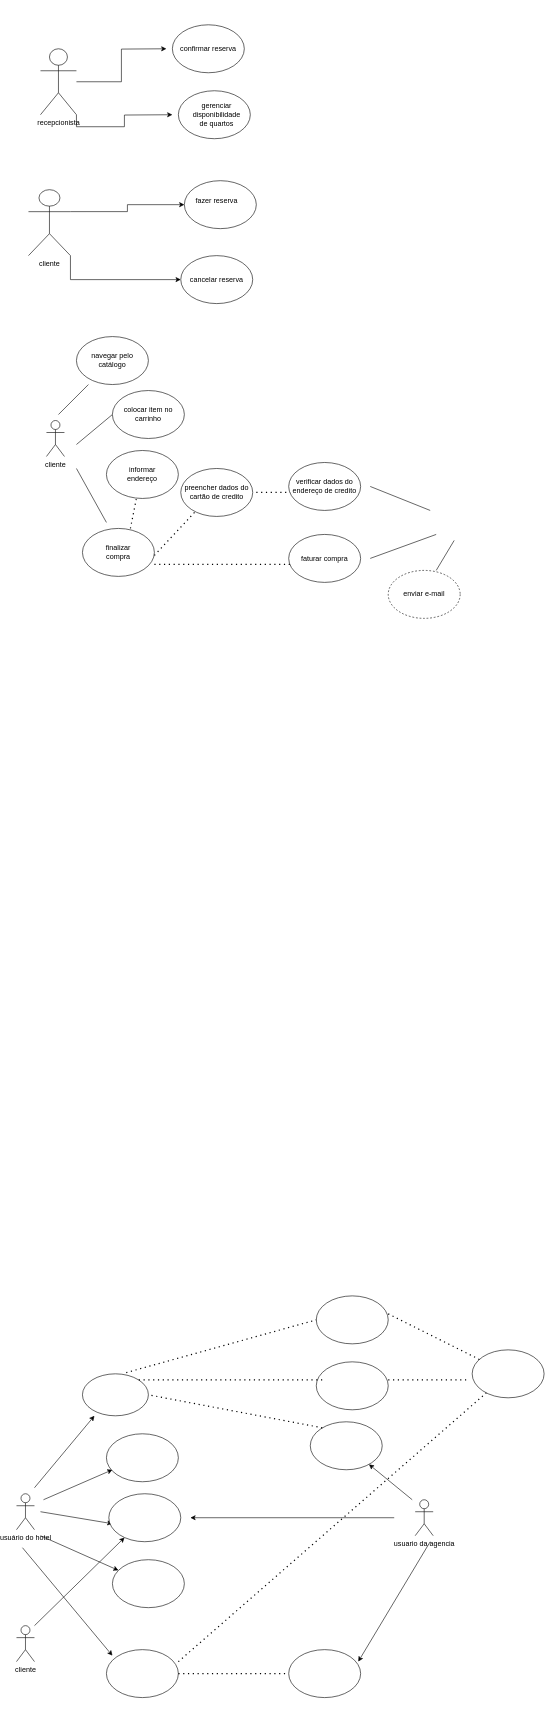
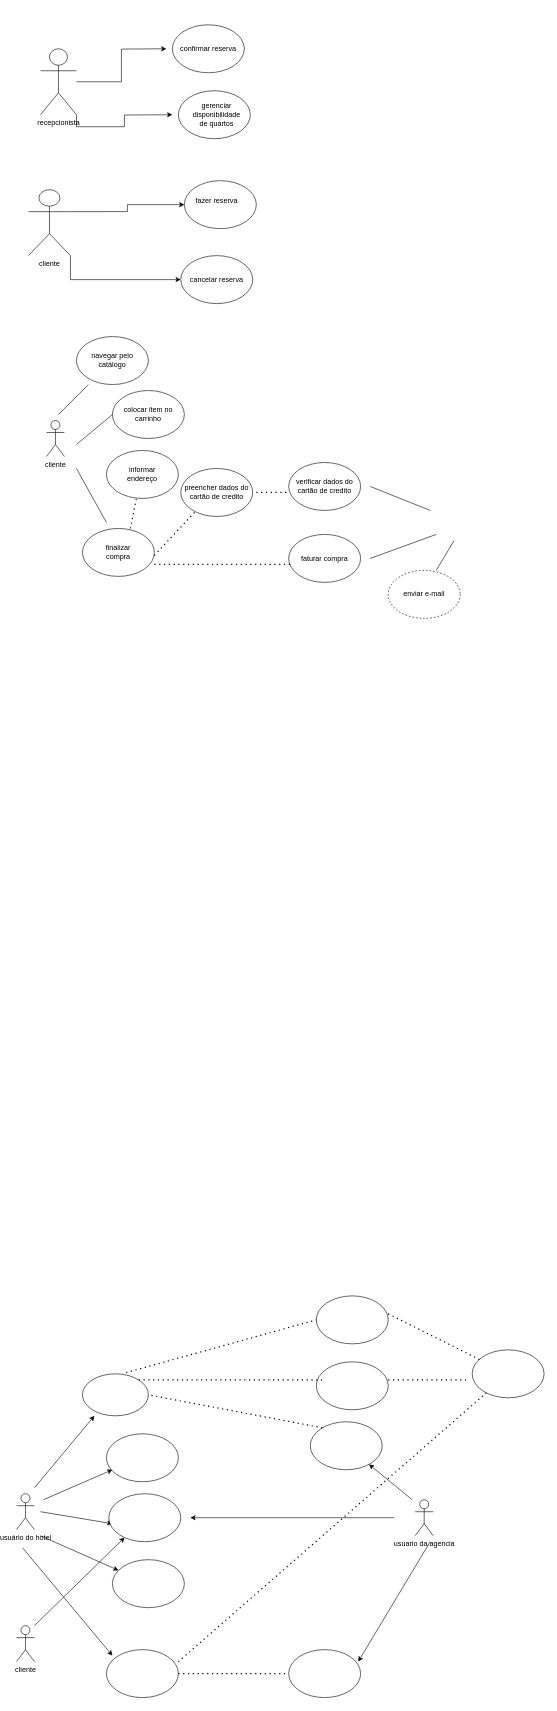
- <mxCell id="29" value="&lt;font style=&quot;vertical-align: inherit;&quot;&gt;&lt;font style=&quot;vertical-align: inherit;&quot;&gt;verificar dados do endereço de credito&lt;/font&gt;&lt;/font&gt;" style="ellipse;whiteSpace=wrap;html=1;" vertex="1" parent="1"><mxGeometry x="474" y="770" width="120" height="80" as="geometry" /></mxCell>
+ <mxCell id="29" value="&lt;font style=&quot;vertical-align: inherit;&quot;&gt;&lt;font style=&quot;vertical-align: inherit;&quot;&gt;verificar dados do cartão de credito&lt;/font&gt;&lt;/font&gt;" style="ellipse;whiteSpace=wrap;html=1;" vertex="1" parent="1"><mxGeometry x="474" y="770" width="120" height="80" as="geometry" /></mxCell>
